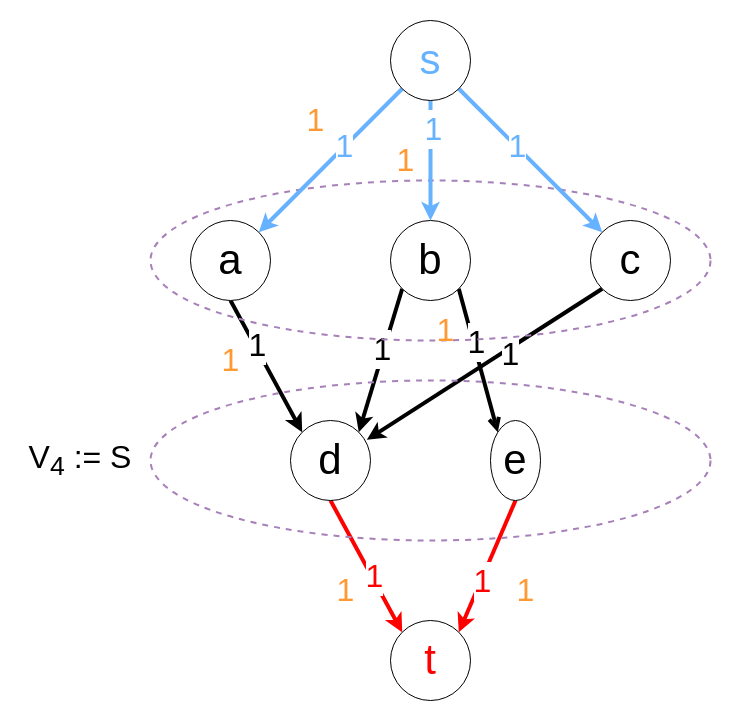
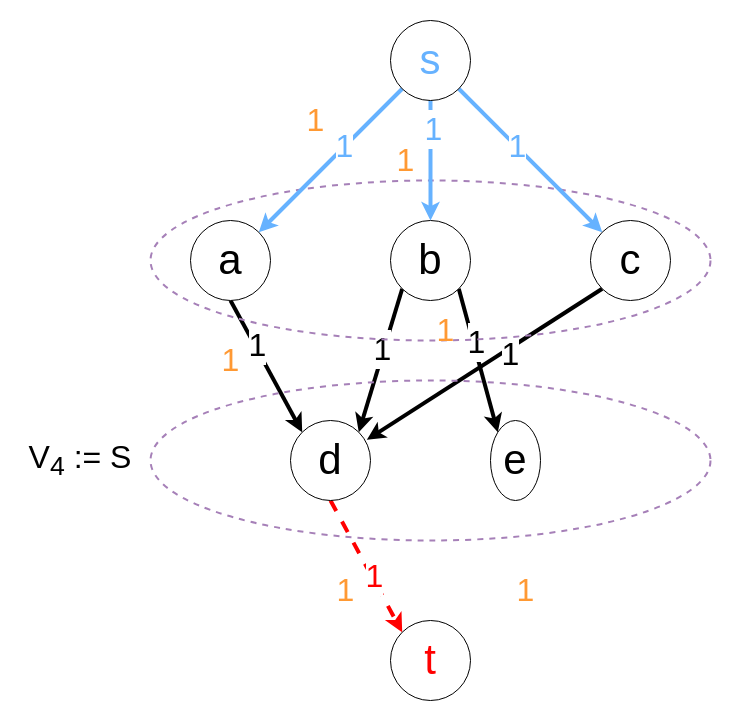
- <mxCell id="7" style="edgeStyle=none;rounded=0;orthogonalLoop=1;jettySize=auto;html=1;exitX=1;exitY=1;exitDx=0;exitDy=0;entryX=0;entryY=0;entryDx=0;entryDy=0;strokeWidth=4;endArrow=open;" edge="1" parent="1" source="9" target="18"><mxGeometry relative="1" as="geometry" /></mxCell>
+ <mxCell id="7" style="edgeStyle=none;rounded=0;orthogonalLoop=1;jettySize=auto;html=1;exitX=1;exitY=1;exitDx=0;exitDy=0;entryX=0;entryY=0;entryDx=0;entryDy=0;strokeWidth=4;" edge="1" parent="1" source="9" target="18"><mxGeometry relative="1" as="geometry" /></mxCell>
- <mxCell id="16" style="edgeStyle=none;rounded=0;orthogonalLoop=1;jettySize=auto;html=1;exitX=0.5;exitY=1;exitDx=0;exitDy=0;entryX=1;entryY=0;entryDx=0;entryDy=0;fontSize=32;fontColor=#FF0000;strokeWidth=4;strokeColor=#FF0000;" edge="1" parent="1" source="18" target="22"><mxGeometry relative="1" as="geometry" /></mxCell>
- <mxCell id="17" value="&lt;font color=&quot;#ff0000&quot;&gt;1&lt;/font&gt;" style="edgeLabel;html=1;align=center;verticalAlign=middle;resizable=0;points=[];fontSize=32;fontColor=#66B2FF;" vertex="1" connectable="0" parent="16"><mxGeometry x="0.215" y="1" relative="1" as="geometry"><mxPoint as="offset" /></mxGeometry></mxCell>
- <mxCell id="13" style="edgeStyle=none;rounded=0;orthogonalLoop=1;jettySize=auto;html=1;exitX=0.5;exitY=1;exitDx=0;exitDy=0;entryX=0;entryY=0;entryDx=0;entryDy=0;fontSize=32;fontColor=#FF0000;strokeWidth=4;strokeColor=#FF0000;" edge="1" parent="1" source="15" target="22"><mxGeometry relative="1" as="geometry" /></mxCell>
+ <mxCell id="13" style="edgeStyle=none;rounded=0;orthogonalLoop=1;jettySize=auto;html=1;exitX=0.5;exitY=1;exitDx=0;exitDy=0;entryX=0;entryY=0;entryDx=0;entryDy=0;fontSize=32;fontColor=#FF0000;strokeWidth=4;strokeColor=#FF0000;dashed=1;" edge="1" parent="1" source="15" target="22"><mxGeometry relative="1" as="geometry" /></mxCell>
